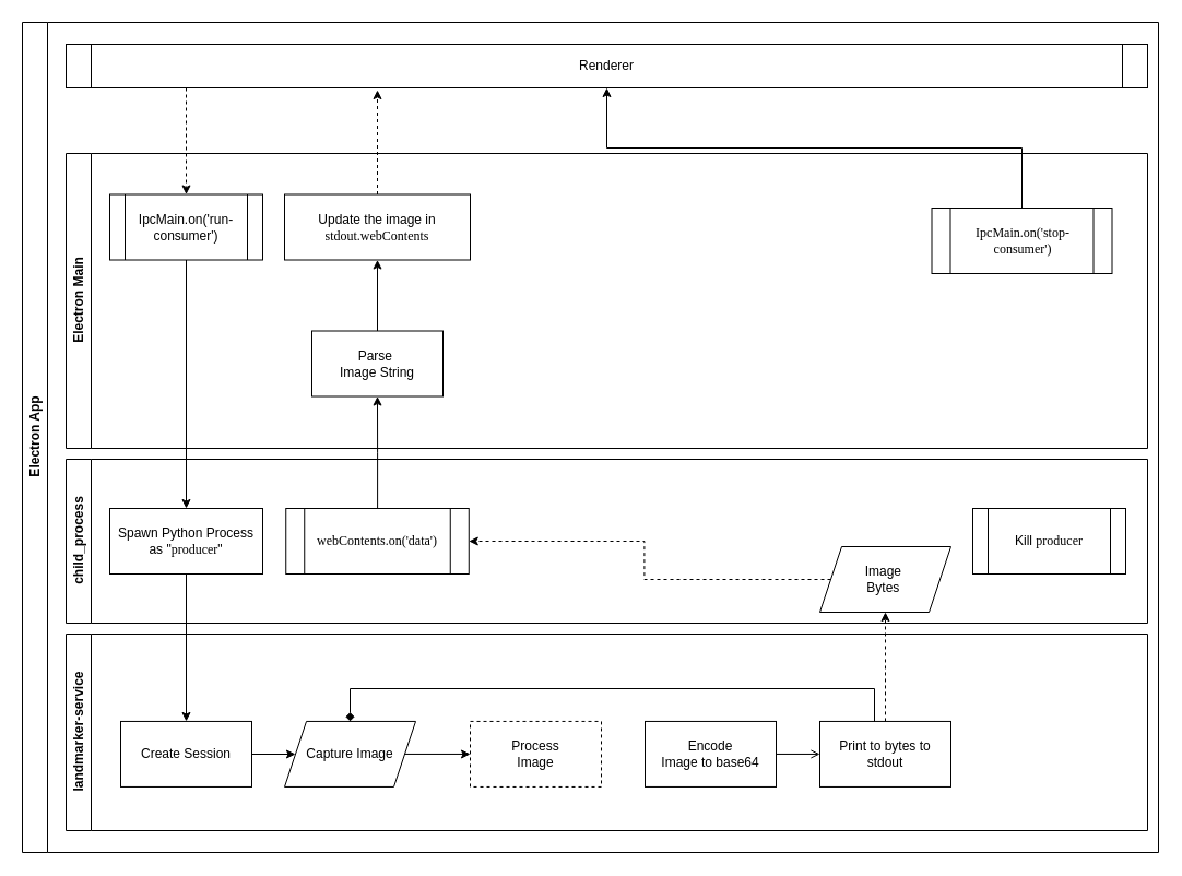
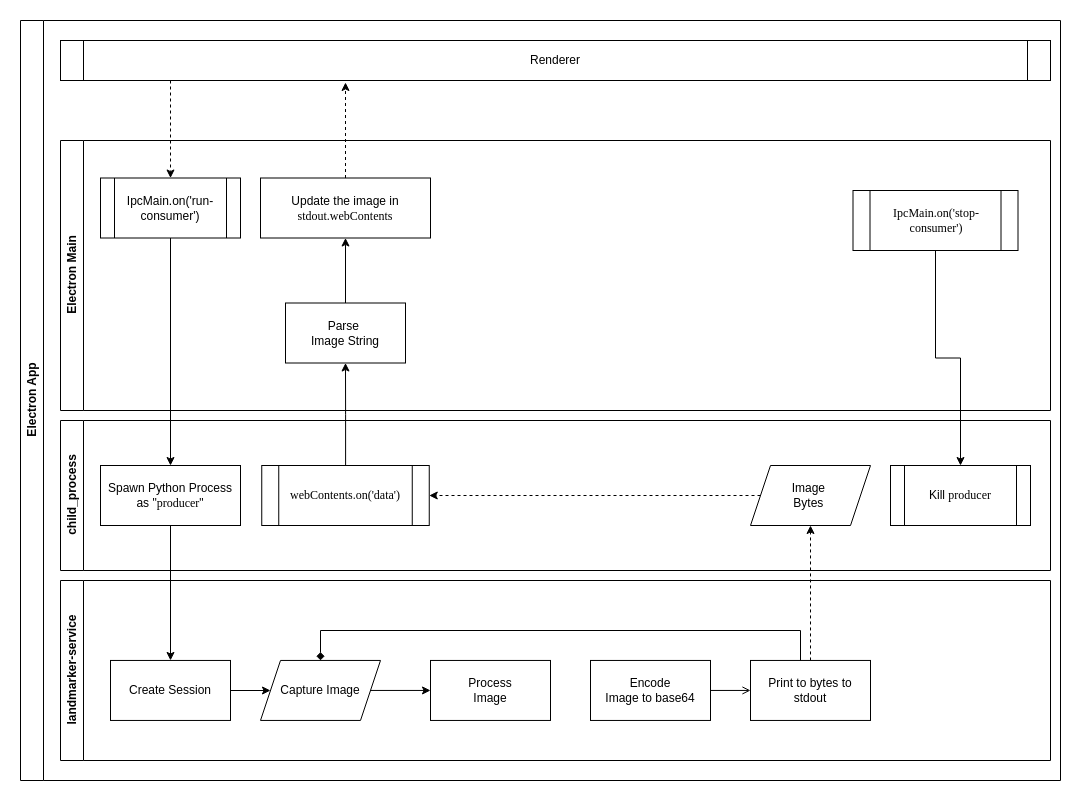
- <mxCell id="32" value="" style="edgeStyle=orthogonalEdgeStyle;rounded=0;orthogonalLoop=1;jettySize=auto;html=1;" edge="1" parent="2" source="16" target="18"><mxGeometry relative="1" as="geometry" /></mxCell>
+ <mxCell id="32" value="" style="edgeStyle=orthogonalEdgeStyle;rounded=0;orthogonalLoop=1;jettySize=auto;html=1;" edge="1" parent="2" source="16" target="8"><mxGeometry relative="1" as="geometry" /></mxCell>
- <mxCell id="6" value="Image&amp;nbsp;&lt;div&gt;Bytes&amp;nbsp;&lt;/div&gt;" style="shape=parallelogram;perimeter=parallelogramPerimeter;whiteSpace=wrap;html=1;fixedSize=1;" vertex="1" parent="3"><mxGeometry x="690" y="80" width="120" height="60" as="geometry" /></mxCell>
+ <mxCell id="6" value="Image&amp;nbsp;&lt;div&gt;Bytes&amp;nbsp;&lt;/div&gt;" style="shape=parallelogram;perimeter=parallelogramPerimeter;whiteSpace=wrap;html=1;fixedSize=1;" vertex="1" parent="3"><mxGeometry x="690" y="45" width="120" height="60" as="geometry" /></mxCell>
- <mxCell id="24" value="Process&lt;div&gt;Image&lt;/div&gt;" style="rounded=0;whiteSpace=wrap;html=1;dashed=1;" vertex="1" parent="2"><mxGeometry x="410" y="639.95" width="120" height="60" as="geometry" /></mxCell>
+ <mxCell id="24" value="Process&lt;div&gt;Image&lt;/div&gt;" style="rounded=0;whiteSpace=wrap;html=1;" vertex="1" parent="2"><mxGeometry x="410" y="639.95" width="120" height="60" as="geometry" /></mxCell>
